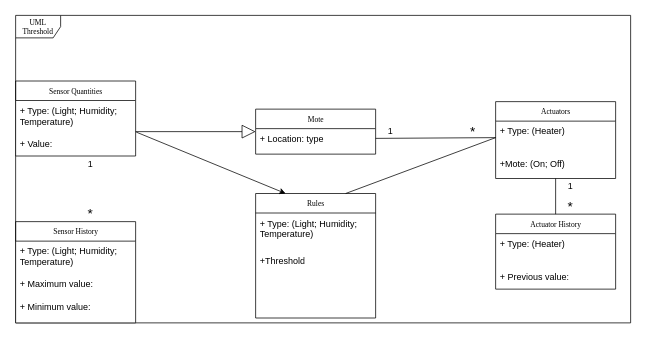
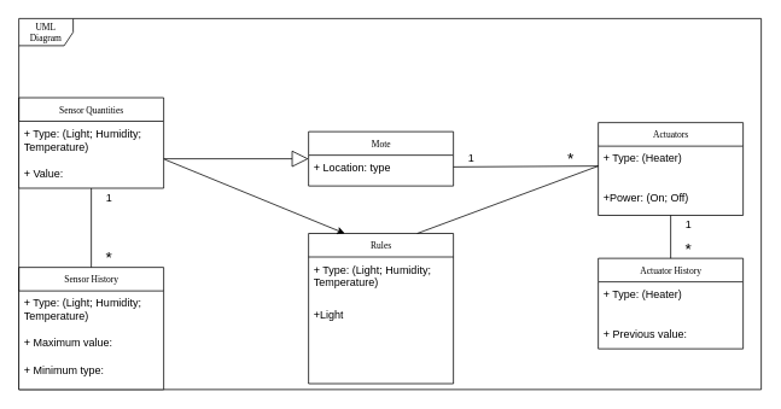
- <mxCell id="2" value="UML Threshold" style="shape=umlFrame;whiteSpace=wrap;html=1;rounded=0;shadow=0;comic=0;labelBackgroundColor=none;strokeWidth=1;fontFamily=Verdana;fontSize=10;align=center;" parent="1" vertex="1"><mxGeometry x="20" y="20" width="820" height="410" as="geometry" /></mxCell>
+ <mxCell id="2" value="UML Diagram" style="shape=umlFrame;whiteSpace=wrap;html=1;rounded=0;shadow=0;comic=0;labelBackgroundColor=none;strokeWidth=1;fontFamily=Verdana;fontSize=10;align=center;" parent="1" vertex="1"><mxGeometry x="20" y="20" width="820" height="410" as="geometry" /></mxCell>
- <mxCell id="8" value="+Mote: (On; Off)" style="text;html=1;strokeColor=none;fillColor=none;align=left;verticalAlign=top;spacingLeft=4;spacingRight=4;whiteSpace=wrap;overflow=hidden;rotatable=0;points=[[0,0.5],[1,0.5]];portConstraint=eastwest;" parent="6" vertex="1"><mxGeometry y="70" width="160" height="30" as="geometry" /></mxCell>
+ <mxCell id="8" value="+Power: (On; Off)" style="text;html=1;strokeColor=none;fillColor=none;align=left;verticalAlign=top;spacingLeft=4;spacingRight=4;whiteSpace=wrap;overflow=hidden;rotatable=0;points=[[0,0.5],[1,0.5]];portConstraint=eastwest;" parent="6" vertex="1"><mxGeometry y="70" width="160" height="30" as="geometry" /></mxCell>
+ <mxCell id="16" value="" style="endArrow=none;html=1;exitX=0.5;exitY=0;exitDx=0;exitDy=0;entryX=0.5;entryY=1;entryDx=0;entryDy=0;" parent="1" source="12" target="3" edge="1"><mxGeometry width="50" height="50" relative="1" as="geometry"><mxPoint x="380" y="315" as="sourcePoint" /><mxPoint x="430" y="265" as="targetPoint" /></mxGeometry></mxCell>
- <mxCell id="30" value="+Threshold" style="text;html=1;strokeColor=none;fillColor=none;align=left;verticalAlign=top;spacingLeft=4;spacingRight=4;whiteSpace=wrap;overflow=hidden;rotatable=0;points=[[0,0.5],[1,0.5]];portConstraint=eastwest;" parent="28" vertex="1"><mxGeometry y="76" width="160" height="44" as="geometry" /></mxCell>
+ <mxCell id="30" value="+Light" style="text;html=1;strokeColor=none;fillColor=none;align=left;verticalAlign=top;spacingLeft=4;spacingRight=4;whiteSpace=wrap;overflow=hidden;rotatable=0;points=[[0,0.5],[1,0.5]];portConstraint=eastwest;" parent="28" vertex="1"><mxGeometry y="76" width="160" height="44" as="geometry" /></mxCell>
- <mxCell id="15" value="+ Minimum value:" style="text;html=1;strokeColor=none;fillColor=none;align=left;verticalAlign=top;spacingLeft=4;spacingRight=4;whiteSpace=wrap;overflow=hidden;rotatable=0;points=[[0,0.5],[1,0.5]];portConstraint=eastwest;" parent="12" vertex="1"><mxGeometry y="100" width="160" height="30" as="geometry" /></mxCell>
+ <mxCell id="15" value="+ Minimum type:" style="text;html=1;strokeColor=none;fillColor=none;align=left;verticalAlign=top;spacingLeft=4;spacingRight=4;whiteSpace=wrap;overflow=hidden;rotatable=0;points=[[0,0.5],[1,0.5]];portConstraint=eastwest;" parent="12" vertex="1"><mxGeometry y="100" width="160" height="30" as="geometry" /></mxCell>
